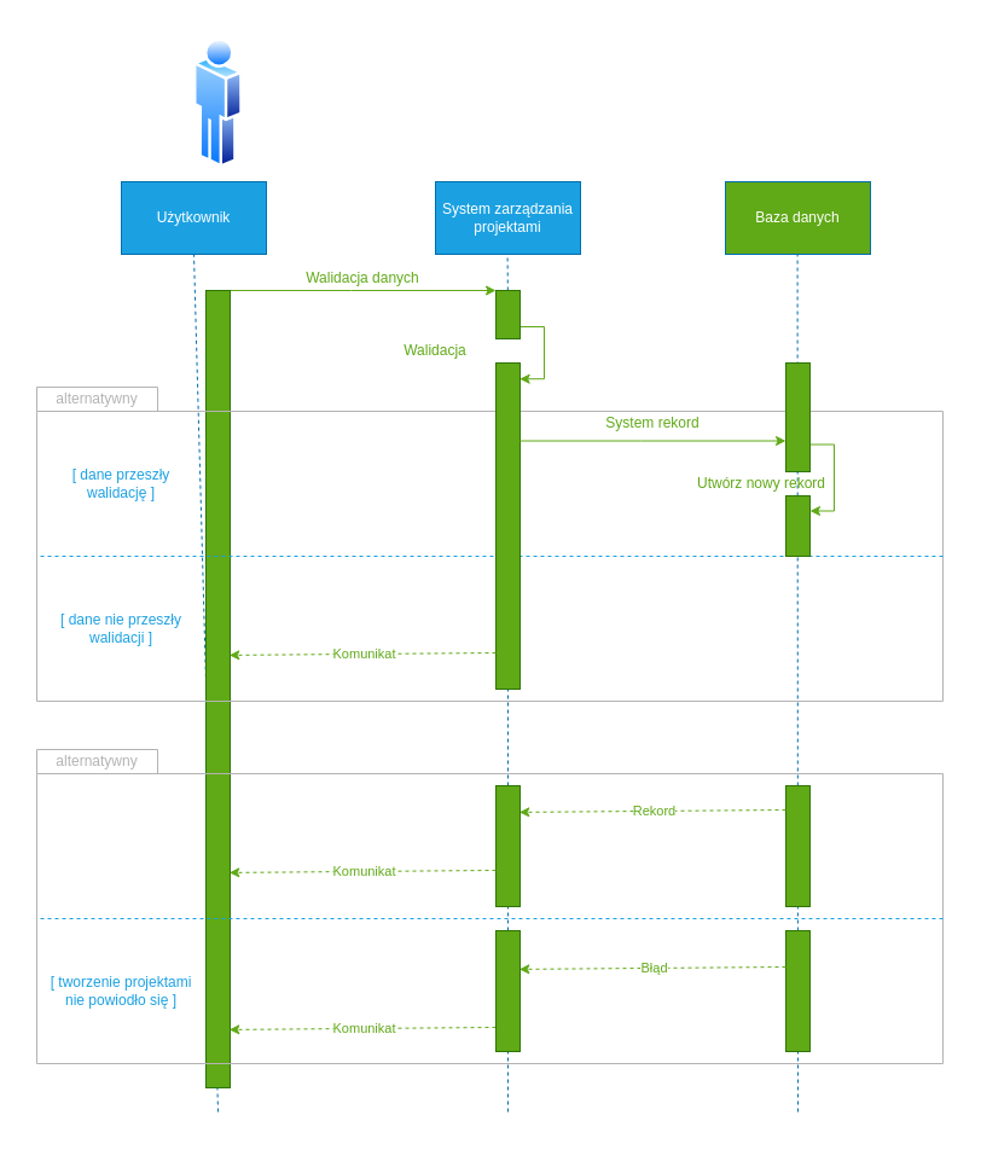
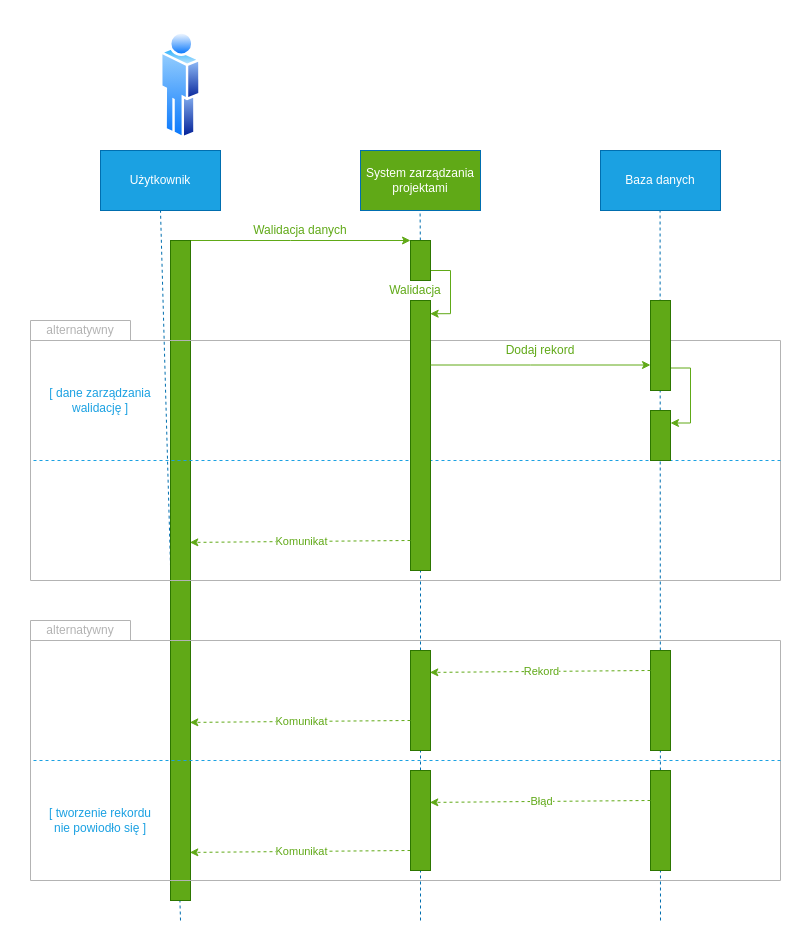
- <mxCell id="3" value="System zarządzania projektami" style="rounded=0;whiteSpace=wrap;html=1;fillColor=#1ba1e2;strokeColor=#006EAF;fontColor=#ffffff;" parent="1" vertex="1"><mxGeometry x="360" y="150" width="120" height="60" as="geometry" /></mxCell>
+ <mxCell id="3" value="System zarządzania projektami" style="rounded=0;whiteSpace=wrap;html=1;fillColor=#60a917;strokeColor=#006EAF;fontColor=#ffffff;" parent="1" vertex="1"><mxGeometry x="360" y="150" width="120" height="60" as="geometry" /></mxCell>
- <mxCell id="4" value="Baza danych" style="rounded=0;whiteSpace=wrap;html=1;fillColor=#60a917;strokeColor=#006EAF;fontColor=#ffffff;" parent="1" vertex="1"><mxGeometry x="600" y="150" width="120" height="60" as="geometry" /></mxCell>
+ <mxCell id="4" value="Baza danych" style="rounded=0;whiteSpace=wrap;html=1;fillColor=#1ba1e2;strokeColor=#006EAF;fontColor=#ffffff;" parent="1" vertex="1"><mxGeometry x="600" y="150" width="120" height="60" as="geometry" /></mxCell>
- <mxCell id="23" value="Walidacja" style="text;html=1;strokeColor=none;fillColor=none;align=center;verticalAlign=middle;whiteSpace=wrap;rounded=0;fontColor=#60A917;" parent="1" vertex="1"><mxGeometry x="325" y="280" width="70" height="20" as="geometry" /></mxCell>
+ <mxCell id="23" value="Walidacja" style="text;html=1;strokeColor=none;fillColor=none;align=center;verticalAlign=middle;whiteSpace=wrap;rounded=0;fontColor=#60A917;" parent="1" vertex="1"><mxGeometry x="380" y="280" width="70" height="20" as="geometry" /></mxCell>
- <mxCell id="27" value="System rekord" style="text;html=1;strokeColor=none;fillColor=none;align=center;verticalAlign=middle;whiteSpace=wrap;rounded=0;fontColor=#60A917;" vertex="1" parent="1"><mxGeometry x="430" y="340" width="220" height="20" as="geometry" /></mxCell>
+ <mxCell id="27" value="Dodaj rekord" style="text;html=1;strokeColor=none;fillColor=none;align=center;verticalAlign=middle;whiteSpace=wrap;rounded=0;fontColor=#60A917;" vertex="1" parent="1"><mxGeometry x="430" y="340" width="220" height="20" as="geometry" /></mxCell>
- <mxCell id="10" value="[ dane przeszły walidację ]" style="text;html=1;strokeColor=none;fillColor=none;align=center;verticalAlign=middle;whiteSpace=wrap;rounded=0;fontColor=#1BA1E2;" parent="1" vertex="1"><mxGeometry x="40" y="350" width="120" height="100" as="geometry" /></mxCell>
+ <mxCell id="10" value="[ dane zarządzania walidację ]" style="text;html=1;strokeColor=none;fillColor=none;align=center;verticalAlign=middle;whiteSpace=wrap;rounded=0;fontColor=#1BA1E2;" parent="1" vertex="1"><mxGeometry x="40" y="350" width="120" height="100" as="geometry" /></mxCell>
- <mxCell id="28" value="Utwórz nowy rekord" style="text;html=1;strokeColor=none;fillColor=none;align=center;verticalAlign=middle;whiteSpace=wrap;rounded=0;fontColor=#60A917;" vertex="1" parent="1"><mxGeometry x="570" y="390" width="120" height="20" as="geometry" /></mxCell>
- <mxCell id="12" value="[ dane nie przeszły walidacji ]" style="text;html=1;strokeColor=none;fillColor=none;align=center;verticalAlign=middle;whiteSpace=wrap;rounded=0;fontColor=#1BA1E2;" parent="1" vertex="1"><mxGeometry x="40" y="470" width="120" height="100" as="geometry" /></mxCell>
- <mxCell id="34" value="[ tworzenie projektami nie powiodło się ]" style="text;html=1;strokeColor=none;fillColor=none;align=center;verticalAlign=middle;whiteSpace=wrap;rounded=0;fontColor=#1BA1E2;" vertex="1" parent="1"><mxGeometry x="40" y="770" width="120" height="100" as="geometry" /></mxCell>
+ <mxCell id="34" value="[ tworzenie rekordu nie powiodło się ]" style="text;html=1;strokeColor=none;fillColor=none;align=center;verticalAlign=middle;whiteSpace=wrap;rounded=0;fontColor=#1BA1E2;" vertex="1" parent="1"><mxGeometry x="40" y="770" width="120" height="100" as="geometry" /></mxCell>
